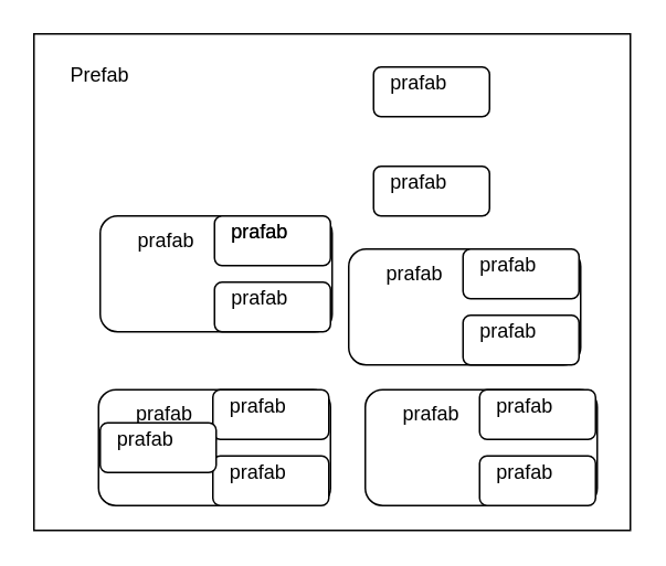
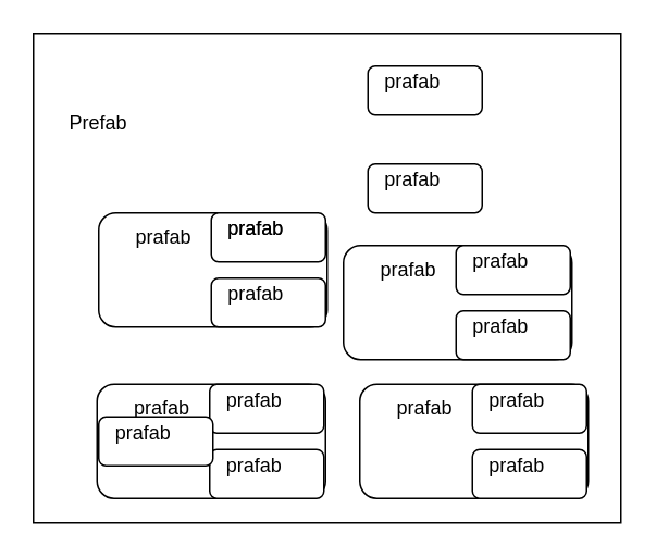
- <mxCell id="3" value="Prefab" style="text;html=1;strokeColor=none;fillColor=none;align=center;verticalAlign=middle;whiteSpace=wrap;rounded=0;" vertex="1" parent="1"><mxGeometry x="30" y="30" width="60" height="30" as="geometry" /></mxCell>
+ <mxCell id="3" value="Prefab" style="text;html=1;strokeColor=none;fillColor=none;align=center;verticalAlign=middle;whiteSpace=wrap;rounded=0;" vertex="1" parent="1"><mxGeometry x="30" y="60" width="60" height="30" as="geometry" /></mxCell>
